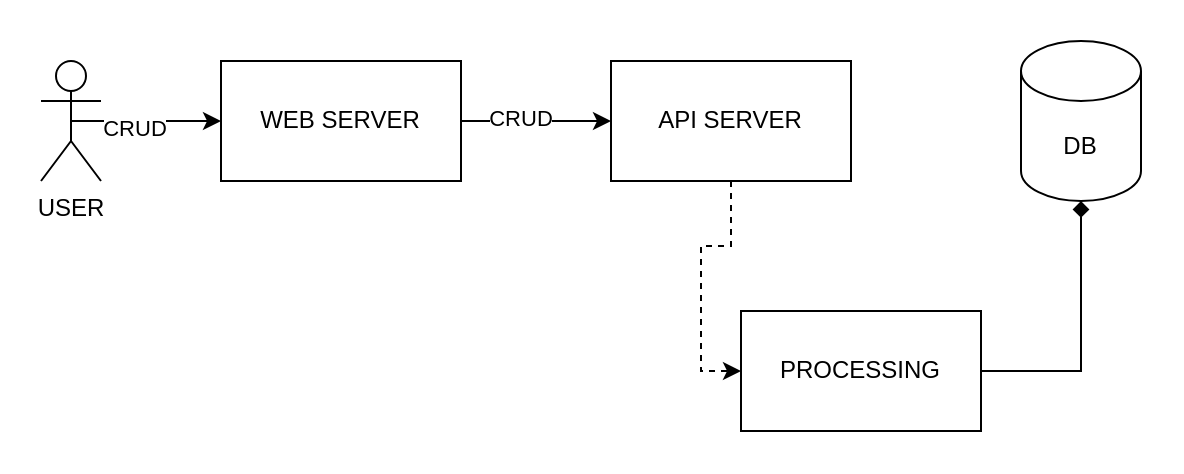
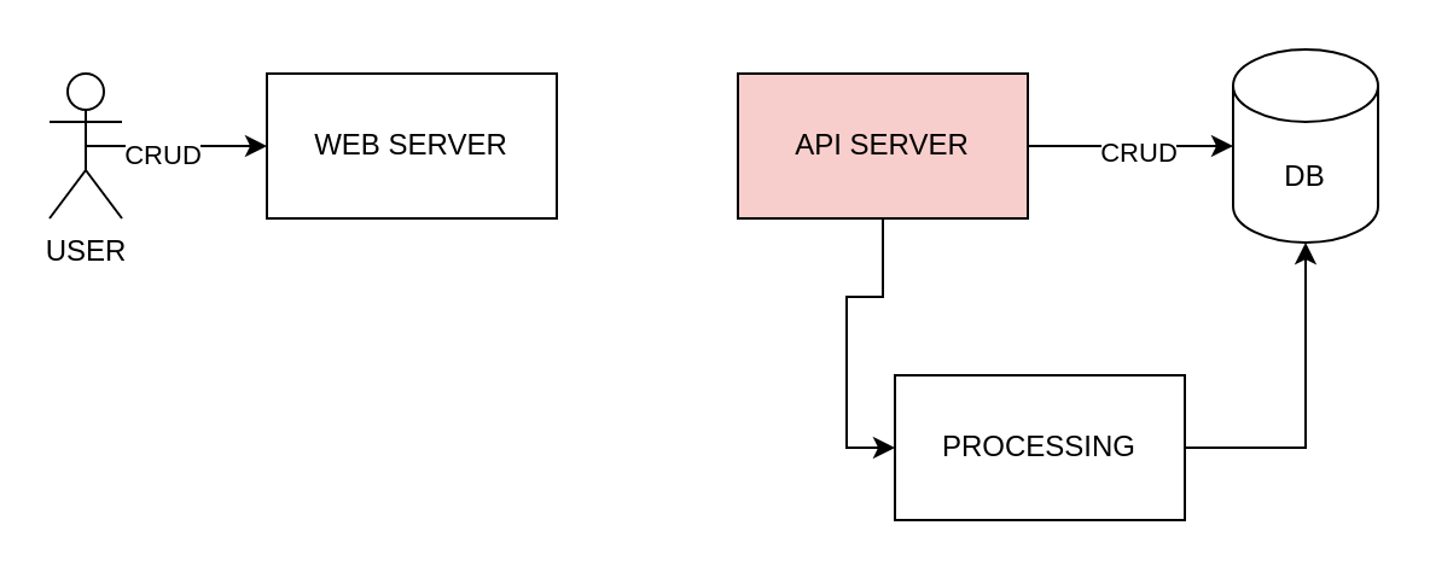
- <mxCell id="5" style="edgeStyle=orthogonalEdgeStyle;rounded=0;orthogonalLoop=1;jettySize=auto;html=1;exitX=1;exitY=0.5;exitDx=0;exitDy=0;entryX=0;entryY=0.5;entryDx=0;entryDy=0;" edge="1" parent="1" source="7" target="9"><mxGeometry relative="1" as="geometry" /></mxCell>
- <mxCell id="6" value="CRUD" style="edgeLabel;html=1;align=center;verticalAlign=middle;resizable=0;points=[];" vertex="1" connectable="0" parent="5"><mxGeometry x="-0.24" y="2" relative="1" as="geometry"><mxPoint as="offset" /></mxGeometry></mxCell>
- <mxCell id="9" value="API SERVER" style="rounded=0;whiteSpace=wrap;html=1;" vertex="1" parent="1"><mxGeometry x="305" y="30" width="120" height="60" as="geometry" /></mxCell>
+ <mxCell id="9" value="API SERVER" style="rounded=0;whiteSpace=wrap;html=1;fillColor=#f8cecc;" vertex="1" parent="1"><mxGeometry x="305" y="30" width="120" height="60" as="geometry" /></mxCell>
+ <mxCell id="11" style="edgeStyle=orthogonalEdgeStyle;rounded=0;orthogonalLoop=1;jettySize=auto;html=1;exitX=1;exitY=0.5;exitDx=0;exitDy=0;entryX=0;entryY=0.5;entryDx=0;entryDy=0;entryPerimeter=0;" edge="1" parent="1" source="9" target="10"><mxGeometry relative="1" as="geometry" /></mxCell>
+ <mxCell id="12" value="CRUD" style="edgeLabel;html=1;align=center;verticalAlign=middle;resizable=0;points=[];" vertex="1" connectable="0" parent="11"><mxGeometry x="0.054" y="-2" relative="1" as="geometry"><mxPoint as="offset" /></mxGeometry></mxCell>
- <mxCell id="14" style="edgeStyle=orthogonalEdgeStyle;rounded=0;orthogonalLoop=1;jettySize=auto;html=1;exitX=1;exitY=0.5;exitDx=0;exitDy=0;entryX=0.5;entryY=1;entryDx=0;entryDy=0;entryPerimeter=0;endArrow=diamond;" edge="1" parent="1" source="13" target="10"><mxGeometry relative="1" as="geometry" /></mxCell>
+ <mxCell id="14" style="edgeStyle=orthogonalEdgeStyle;rounded=0;orthogonalLoop=1;jettySize=auto;html=1;exitX=1;exitY=0.5;exitDx=0;exitDy=0;entryX=0.5;entryY=1;entryDx=0;entryDy=0;entryPerimeter=0;" edge="1" parent="1" source="13" target="10"><mxGeometry relative="1" as="geometry" /></mxCell>
- <mxCell id="8" style="edgeStyle=orthogonalEdgeStyle;rounded=0;orthogonalLoop=1;jettySize=auto;html=1;exitX=0.5;exitY=1;exitDx=0;exitDy=0;entryX=0;entryY=0.5;entryDx=0;entryDy=0;dashed=1;" edge="1" parent="1" source="9" target="13"><mxGeometry relative="1" as="geometry" /></mxCell>
+ <mxCell id="8" style="edgeStyle=orthogonalEdgeStyle;rounded=0;orthogonalLoop=1;jettySize=auto;html=1;exitX=0.5;exitY=1;exitDx=0;exitDy=0;entryX=0;entryY=0.5;entryDx=0;entryDy=0;" edge="1" parent="1" source="9" target="13"><mxGeometry relative="1" as="geometry" /></mxCell>
